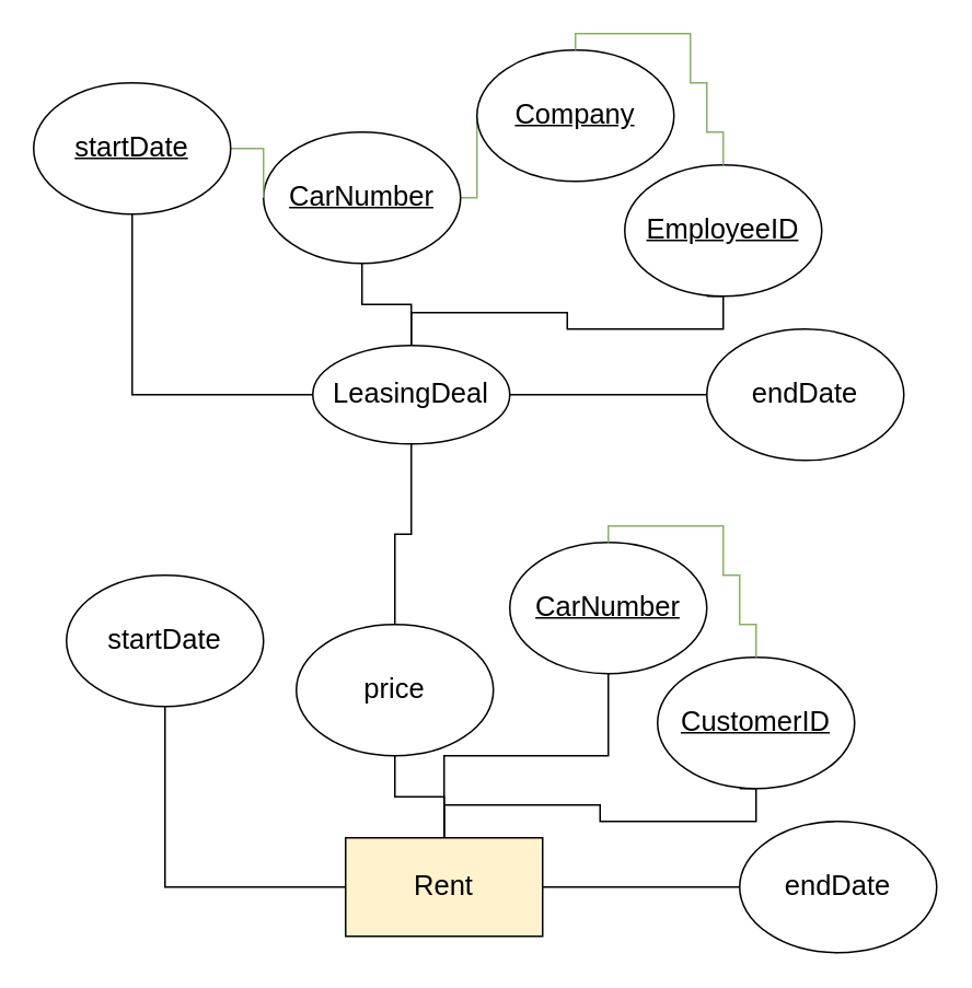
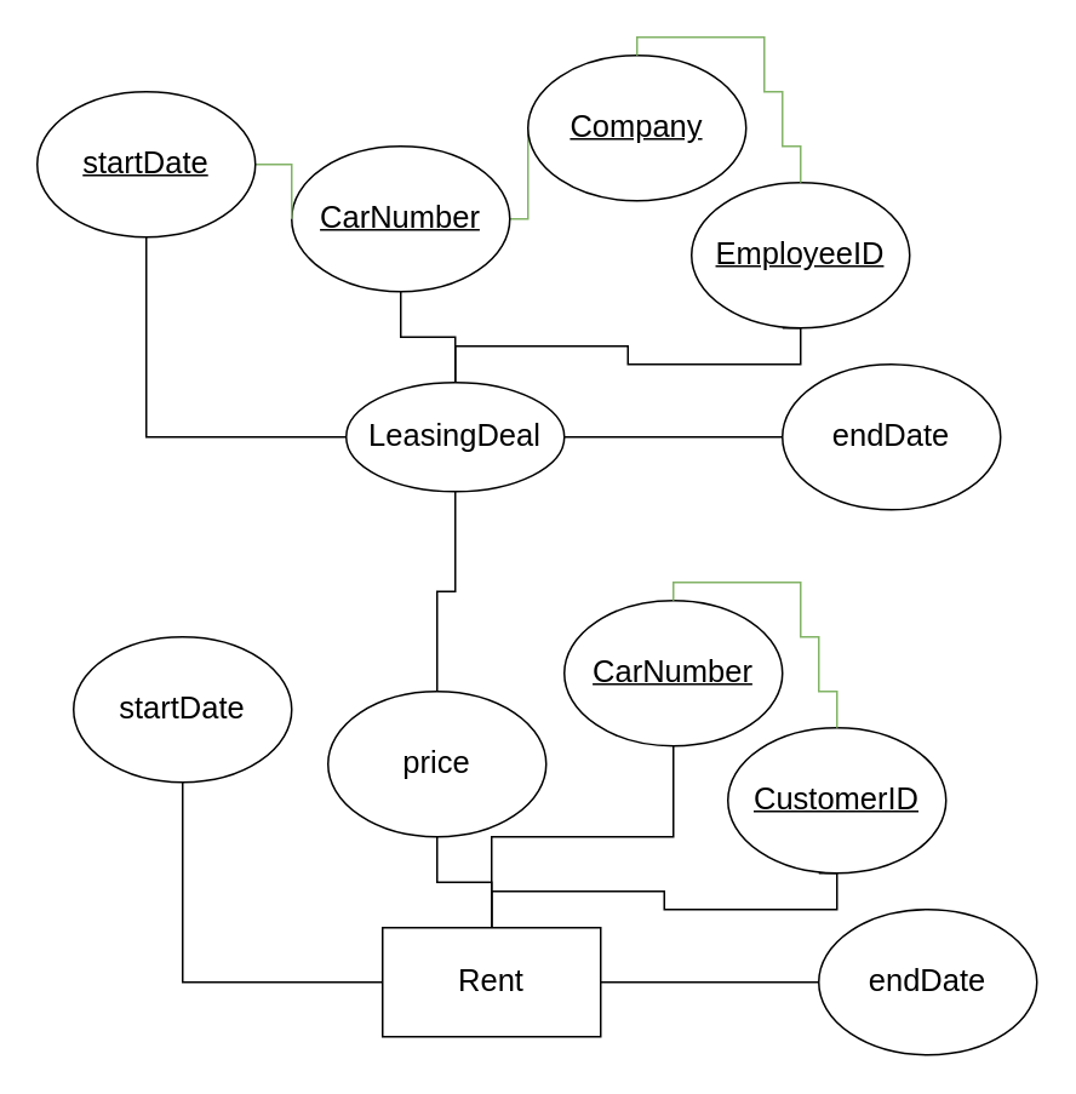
- <mxCell id="21" value="&lt;font style=&quot;font-size: 17px;&quot;&gt;Rent&lt;/font&gt;" style="rounded=0;whiteSpace=wrap;html=1;fillColor=#fff2cc;" vertex="1" parent="1"><mxGeometry x="210" y="510" width="120" height="60" as="geometry" /></mxCell>
+ <mxCell id="21" value="&lt;font style=&quot;font-size: 17px;&quot;&gt;Rent&lt;/font&gt;" style="rounded=0;whiteSpace=wrap;html=1;" vertex="1" parent="1"><mxGeometry x="210" y="510" width="120" height="60" as="geometry" /></mxCell>
